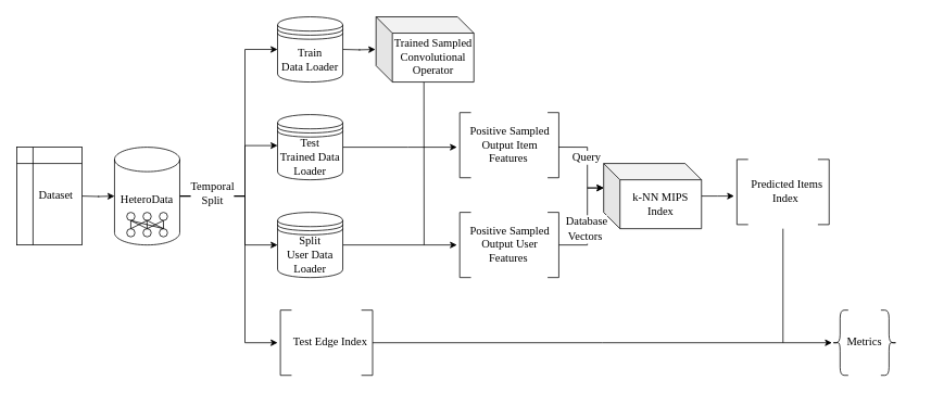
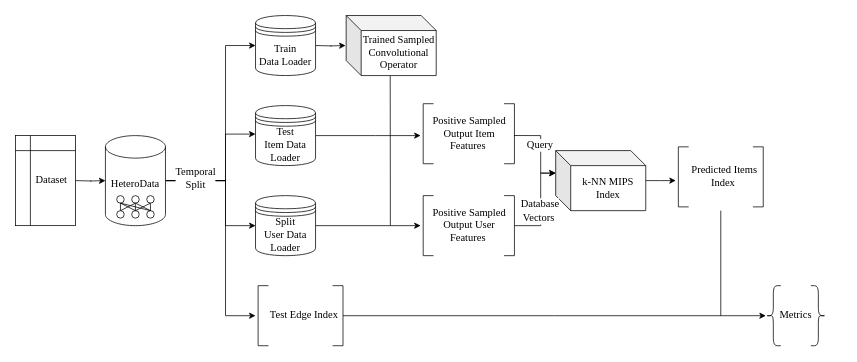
- <mxCell id="53" value="&lt;div&gt;&lt;font style=&quot;font-size: 14px;&quot; face=&quot;Times New Roman&quot;&gt;Test&lt;/font&gt;&lt;/div&gt;&lt;font face=&quot;Times New Roman&quot;&gt;&lt;font style=&quot;font-size: 14px;&quot;&gt;Trained&amp;nbsp;&lt;/font&gt;&lt;font style=&quot;font-size: 14px;&quot;&gt;Data Loader&lt;/font&gt;&lt;/font&gt;" style="shape=datastore;whiteSpace=wrap;html=1;" parent="1" vertex="1"><mxGeometry x="340" y="140" width="80" height="80" as="geometry" /></mxCell>
+ <mxCell id="53" value="&lt;div&gt;&lt;font style=&quot;font-size: 14px;&quot; face=&quot;Times New Roman&quot;&gt;Test&lt;/font&gt;&lt;/div&gt;&lt;font face=&quot;Times New Roman&quot;&gt;&lt;font style=&quot;font-size: 14px;&quot;&gt;Item&amp;nbsp;&lt;/font&gt;&lt;font style=&quot;font-size: 14px;&quot;&gt;Data Loader&lt;/font&gt;&lt;/font&gt;" style="shape=datastore;whiteSpace=wrap;html=1;" parent="1" vertex="1"><mxGeometry x="340" y="140" width="80" height="80" as="geometry" /></mxCell>
